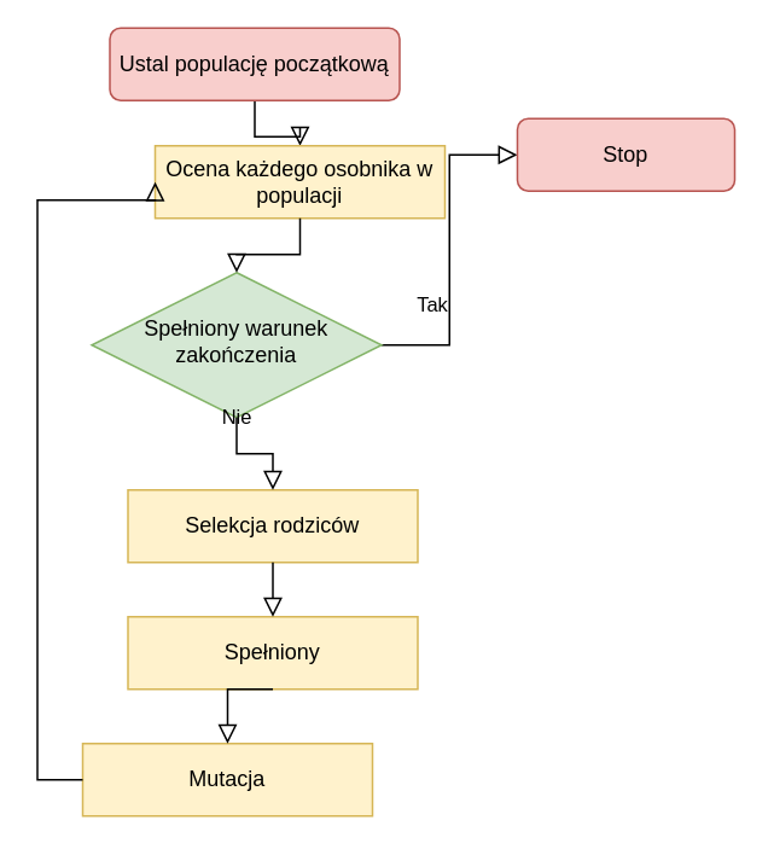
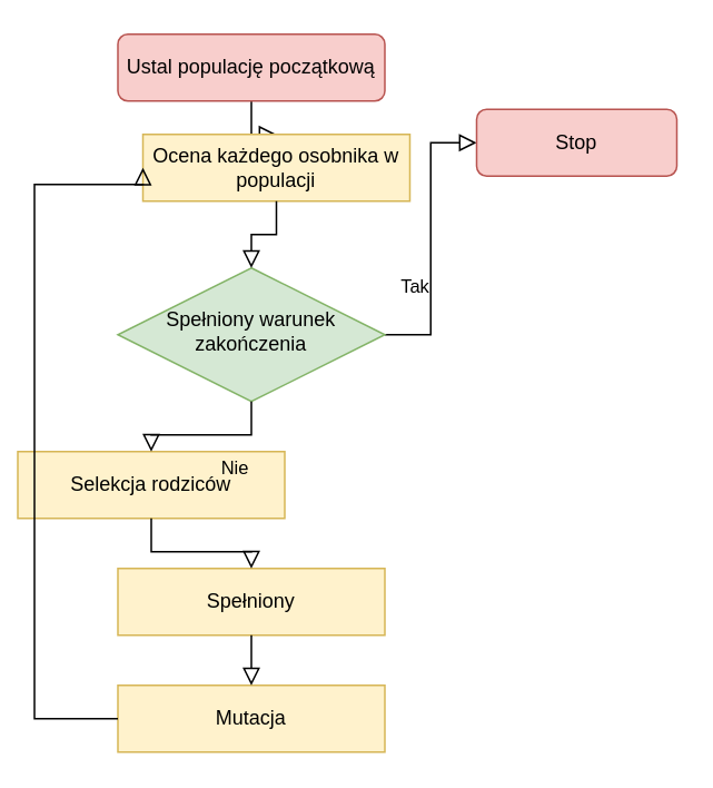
- <mxCell id="3" value="Ustal populację początkową" style="rounded=1;whiteSpace=wrap;html=1;fontSize=12;glass=0;strokeWidth=1;shadow=0;fillColor=#f8cecc;strokeColor=#b85450;" parent="1" vertex="1"><mxGeometry x="60" y="15" width="160" height="40" as="geometry" /></mxCell>
+ <mxCell id="3" value="Ustal populację początkową" style="rounded=1;whiteSpace=wrap;html=1;fontSize=12;glass=0;strokeWidth=1;shadow=0;fillColor=#f8cecc;strokeColor=#b85450;" parent="1" vertex="1"><mxGeometry x="70" y="20" width="160" height="40" as="geometry" /></mxCell>
- <mxCell id="5" value="Spełniony warunek zakończenia" style="rhombus;whiteSpace=wrap;html=1;shadow=0;fontFamily=Helvetica;fontSize=12;align=center;strokeWidth=1;spacing=6;spacingTop=-4;fillColor=#d5e8d4;strokeColor=#82b366;" parent="1" vertex="1"><mxGeometry x="50" y="150" width="160" height="80" as="geometry" /></mxCell>
+ <mxCell id="5" value="Spełniony warunek zakończenia" style="rhombus;whiteSpace=wrap;html=1;shadow=0;fontFamily=Helvetica;fontSize=12;align=center;strokeWidth=1;spacing=6;spacingTop=-4;fillColor=#d5e8d4;strokeColor=#82b366;" parent="1" vertex="1"><mxGeometry x="70" y="160" width="160" height="80" as="geometry" /></mxCell>
- <mxCell id="7" value="Selekcja rodziców" style="rounded=0;whiteSpace=wrap;html=1;fillColor=#fff2cc;strokeColor=#d6b656;" vertex="1" parent="1"><mxGeometry x="70" y="270" width="160" height="40" as="geometry" /></mxCell>
+ <mxCell id="7" value="Selekcja rodziców" style="rounded=0;whiteSpace=wrap;html=1;fillColor=#fff2cc;strokeColor=#d6b656;" vertex="1" parent="1"><mxGeometry x="10" y="270" width="160" height="40" as="geometry" /></mxCell>
- <mxCell id="9" value="Mutacja" style="rounded=0;whiteSpace=wrap;html=1;fillColor=#fff2cc;strokeColor=#d6b656;" vertex="1" parent="1"><mxGeometry x="45" y="410" width="160" height="40" as="geometry" /></mxCell>
+ <mxCell id="9" value="Mutacja" style="rounded=0;whiteSpace=wrap;html=1;fillColor=#fff2cc;strokeColor=#d6b656;" vertex="1" parent="1"><mxGeometry x="70" y="410" width="160" height="40" as="geometry" /></mxCell>
